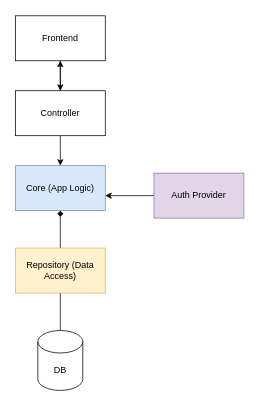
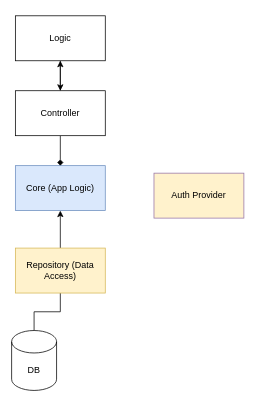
- <mxCell id="14" value="Frontend" style="rounded=0;whiteSpace=wrap;html=1;" vertex="1" parent="1"><mxGeometry x="20" y="20" width="120" height="60" as="geometry" /></mxCell>
+ <mxCell id="14" value="Logic" style="rounded=0;whiteSpace=wrap;html=1;" vertex="1" parent="1"><mxGeometry x="20" y="20" width="120" height="60" as="geometry" /></mxCell>
- <mxCell id="7" style="edgeStyle=orthogonalEdgeStyle;rounded=0;orthogonalLoop=1;jettySize=auto;html=1;" parent="1" source="9" target="2" edge="1"><mxGeometry relative="1" as="geometry" /></mxCell>
+ <mxCell id="7" style="edgeStyle=orthogonalEdgeStyle;rounded=0;orthogonalLoop=1;jettySize=auto;html=1;endArrow=diamond;" parent="1" source="9" target="2" edge="1"><mxGeometry relative="1" as="geometry" /></mxCell>
- <mxCell id="10" style="edgeStyle=orthogonalEdgeStyle;rounded=0;orthogonalLoop=1;jettySize=auto;html=1;" parent="1" source="11" target="2" edge="1"><mxGeometry relative="1" as="geometry"><Array as="points"><mxPoint x="220" y="250" /></Array></mxGeometry></mxCell>
- <mxCell id="11" value="Auth Provider" style="rounded=0;whiteSpace=wrap;html=1;fillColor=#e1d5e7;strokeColor=#9673a6;" parent="1" vertex="1"><mxGeometry x="205" y="230" width="120" height="60" as="geometry" /></mxCell>
+ <mxCell id="11" value="Auth Provider" style="rounded=0;whiteSpace=wrap;html=1;fillColor=#fff2cc;strokeColor=#9673a6;" parent="1" vertex="1"><mxGeometry x="205" y="230" width="120" height="60" as="geometry" /></mxCell>
- <mxCell id="4" style="edgeStyle=orthogonalEdgeStyle;rounded=0;orthogonalLoop=1;jettySize=auto;html=1;endArrow=diamond;" parent="1" source="5" target="2" edge="1"><mxGeometry relative="1" as="geometry" /></mxCell>
+ <mxCell id="4" style="edgeStyle=orthogonalEdgeStyle;rounded=0;orthogonalLoop=1;jettySize=auto;html=1;" parent="1" source="5" target="2" edge="1"><mxGeometry relative="1" as="geometry" /></mxCell>
- <mxCell id="6" value="DB" style="shape=cylinder3;whiteSpace=wrap;html=1;boundedLbl=1;backgroundOutline=1;size=15;" parent="1" vertex="1"><mxGeometry x="50" y="440" width="60" height="80" as="geometry" /></mxCell>
+ <mxCell id="6" value="DB" style="shape=cylinder3;whiteSpace=wrap;html=1;boundedLbl=1;backgroundOutline=1;size=15;" parent="1" vertex="1"><mxGeometry x="15" y="440" width="60" height="80" as="geometry" /></mxCell>
